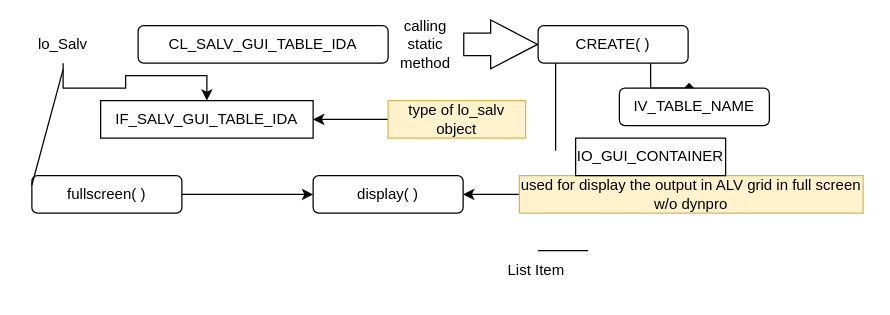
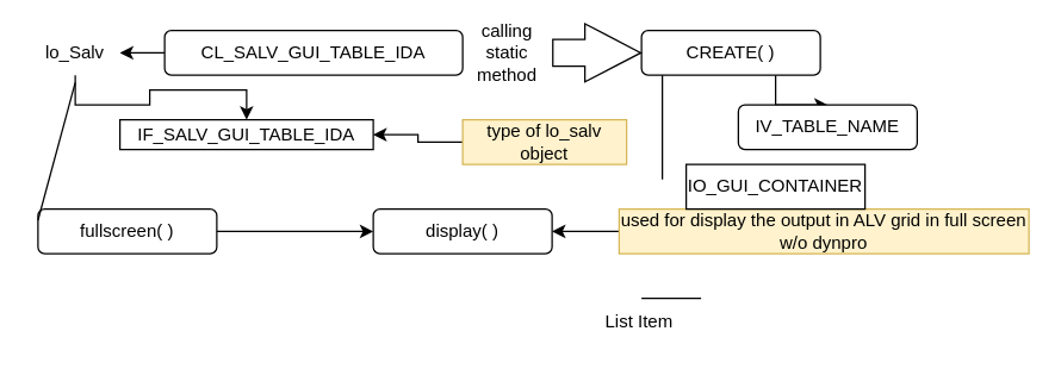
+ <mxCell id="2" value="" style="edgeStyle=orthogonalEdgeStyle;rounded=0;orthogonalLoop=1;jettySize=auto;html=1;" parent="1" source="3" target="11" edge="1"><mxGeometry relative="1" as="geometry" /></mxCell>
- <mxCell id="4" value="" style="edgeStyle=orthogonalEdgeStyle;rounded=0;orthogonalLoop=1;jettySize=auto;html=1;exitX=0.75;exitY=1;exitDx=0;exitDy=0;endArrow=diamond;" parent="1" source="5" target="9" edge="1"><mxGeometry relative="1" as="geometry"><mxPoint x="520" as="sourcePoint" y="-10" /></mxGeometry></mxCell>
+ <mxCell id="4" value="" style="edgeStyle=orthogonalEdgeStyle;rounded=0;orthogonalLoop=1;jettySize=auto;html=1;exitX=0.75;exitY=1;exitDx=0;exitDy=0;" parent="1" source="5" target="9" edge="1"><mxGeometry relative="1" as="geometry"><mxPoint x="520" as="sourcePoint" y="-10" /></mxGeometry></mxCell>
- <mxCell id="12" value="IF_SALV_GUI_TABLE_IDA" style="whiteSpace=wrap;html=1;" parent="1" vertex="1"><mxGeometry x="80" y="80" width="170" height="30" as="geometry" /></mxCell>
+ <mxCell id="12" value="IF_SALV_GUI_TABLE_IDA" style="whiteSpace=wrap;html=1;" parent="1" vertex="1"><mxGeometry x="80" y="80" width="170" height="20" as="geometry" /></mxCell>
